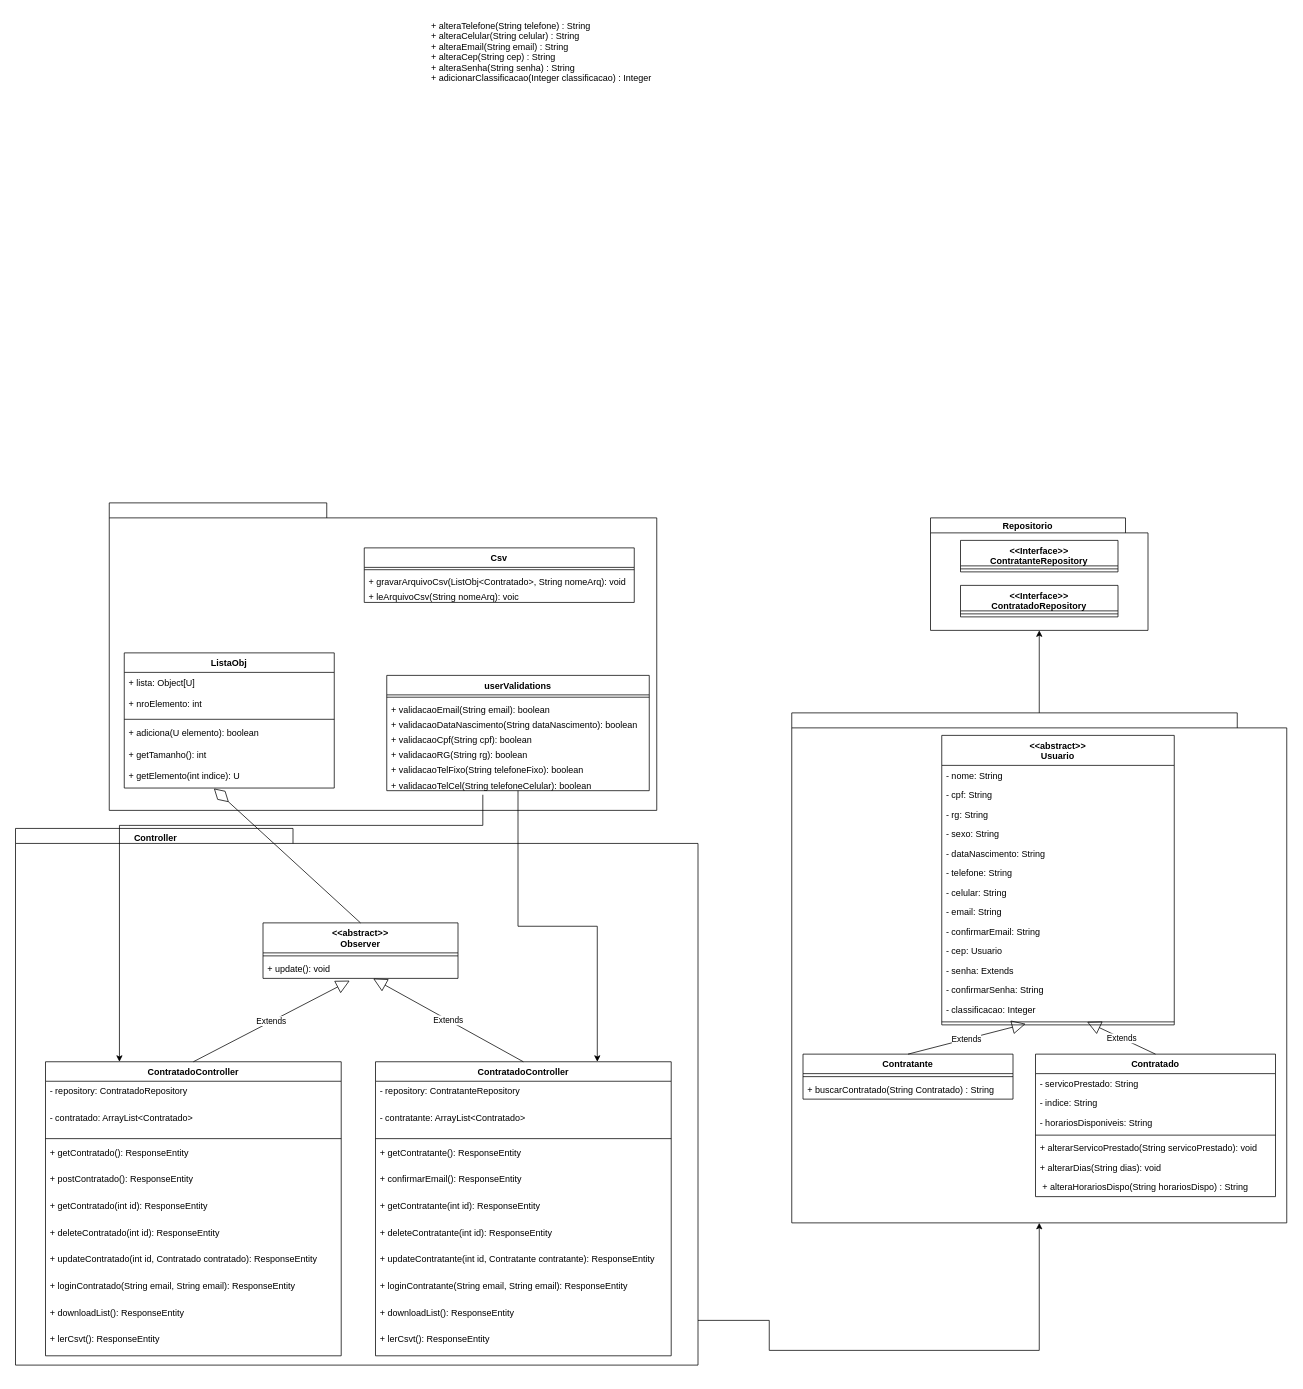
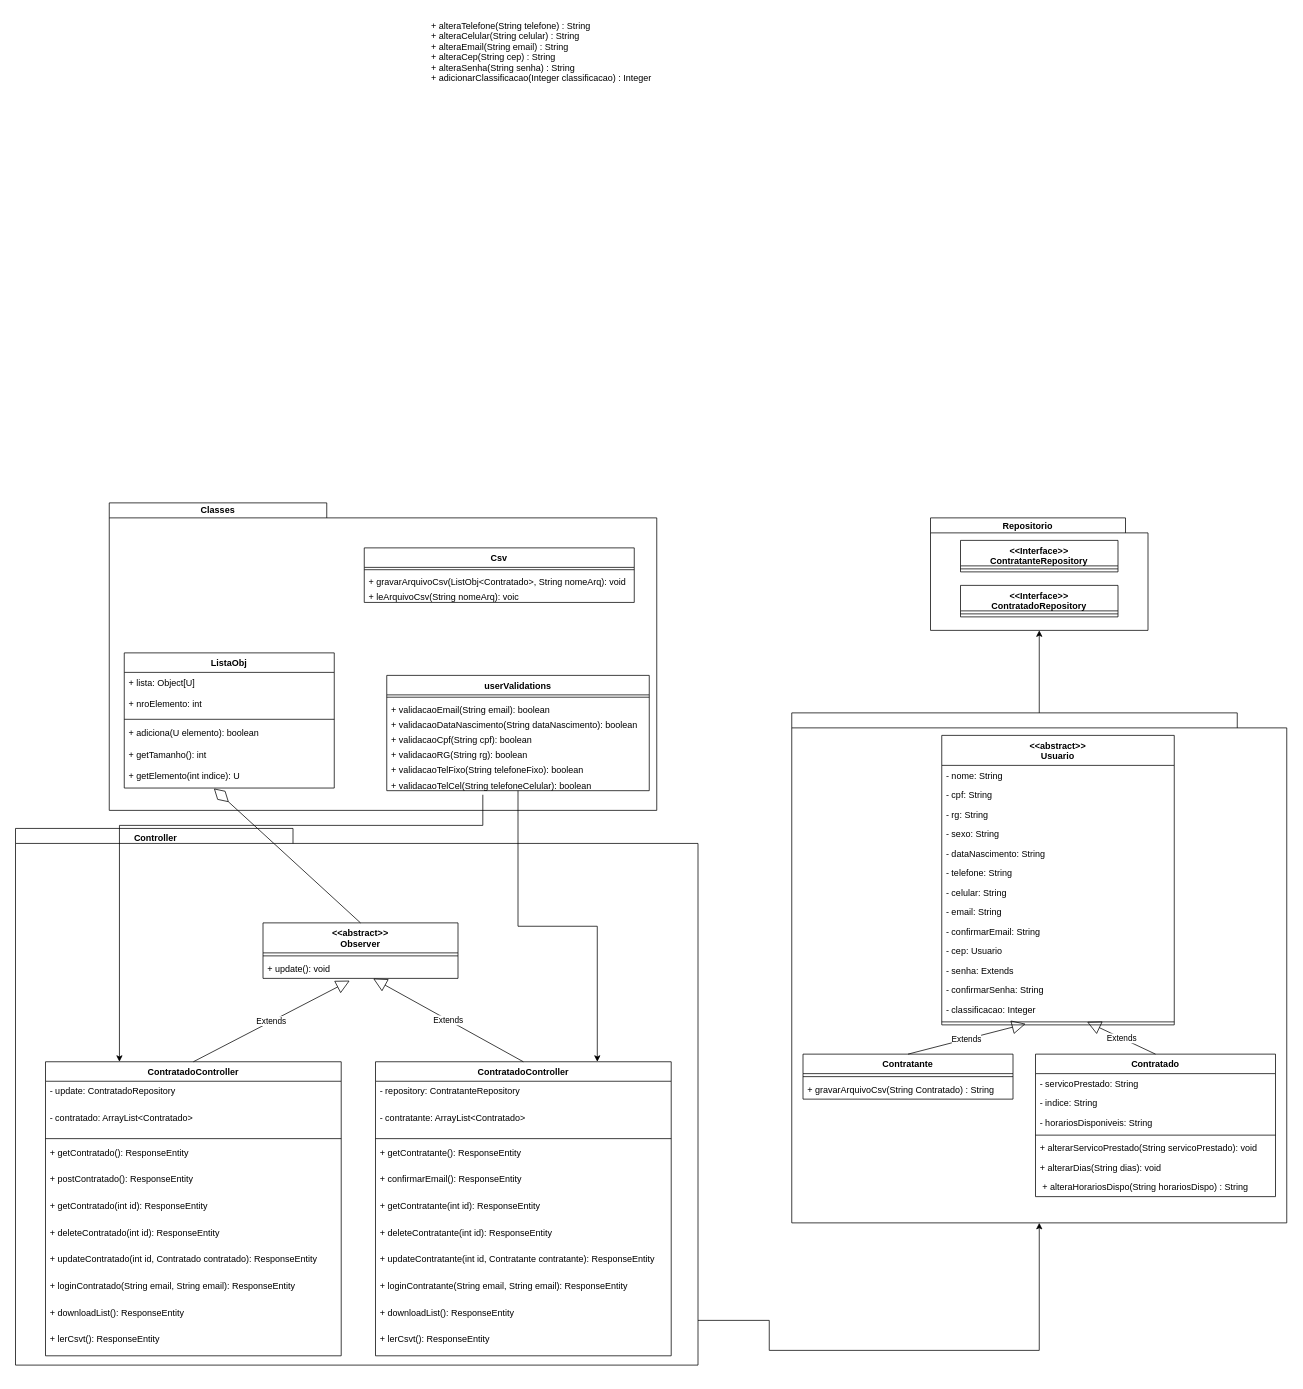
+ <mxCell id="6" value="Classes" style="text;html=1;strokeColor=none;fillColor=none;align=center;verticalAlign=middle;whiteSpace=wrap;rounded=0;fontFamily=Helvetica;fontStyle=1" parent="4" vertex="1"><mxGeometry width="290" height="20" as="geometry" /></mxCell>
- <mxCell id="63" value="+ buscarContratado(String Contratado) : String" style="text;strokeColor=none;fillColor=none;align=left;verticalAlign=top;spacingLeft=4;spacingRight=4;overflow=hidden;rotatable=0;points=[[0,0.5],[1,0.5]];portConstraint=eastwest;" parent="61" vertex="1"><mxGeometry y="34" width="280" height="26" as="geometry" /></mxCell>
+ <mxCell id="63" value="+ gravarArquivoCsv(String Contratado) : String" style="text;strokeColor=none;fillColor=none;align=left;verticalAlign=top;spacingLeft=4;spacingRight=4;overflow=hidden;rotatable=0;points=[[0,0.5],[1,0.5]];portConstraint=eastwest;" parent="61" vertex="1"><mxGeometry y="34" width="280" height="26" as="geometry" /></mxCell>
- <mxCell id="29" value="- repository: ContratadoRepository" style="text;strokeColor=none;fillColor=none;align=left;verticalAlign=top;spacingLeft=4;spacingRight=4;overflow=hidden;rotatable=0;points=[[0,0.5],[1,0.5]];portConstraint=eastwest;" parent="28" vertex="1"><mxGeometry y="26" width="394.286" height="35.512" as="geometry" /></mxCell>
+ <mxCell id="29" value="- update: ContratadoRepository" style="text;strokeColor=none;fillColor=none;align=left;verticalAlign=top;spacingLeft=4;spacingRight=4;overflow=hidden;rotatable=0;points=[[0,0.5],[1,0.5]];portConstraint=eastwest;" parent="28" vertex="1"><mxGeometry y="26" width="394.286" height="35.512" as="geometry" /></mxCell>
